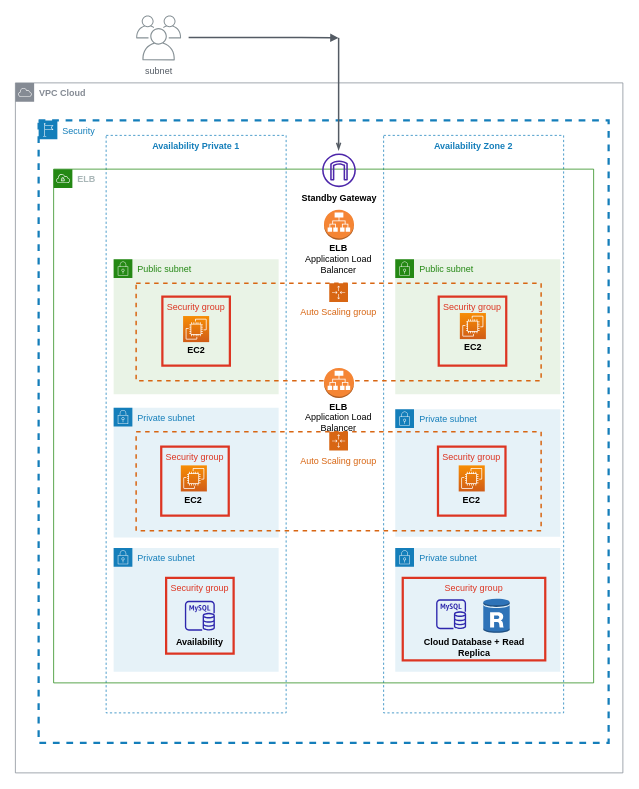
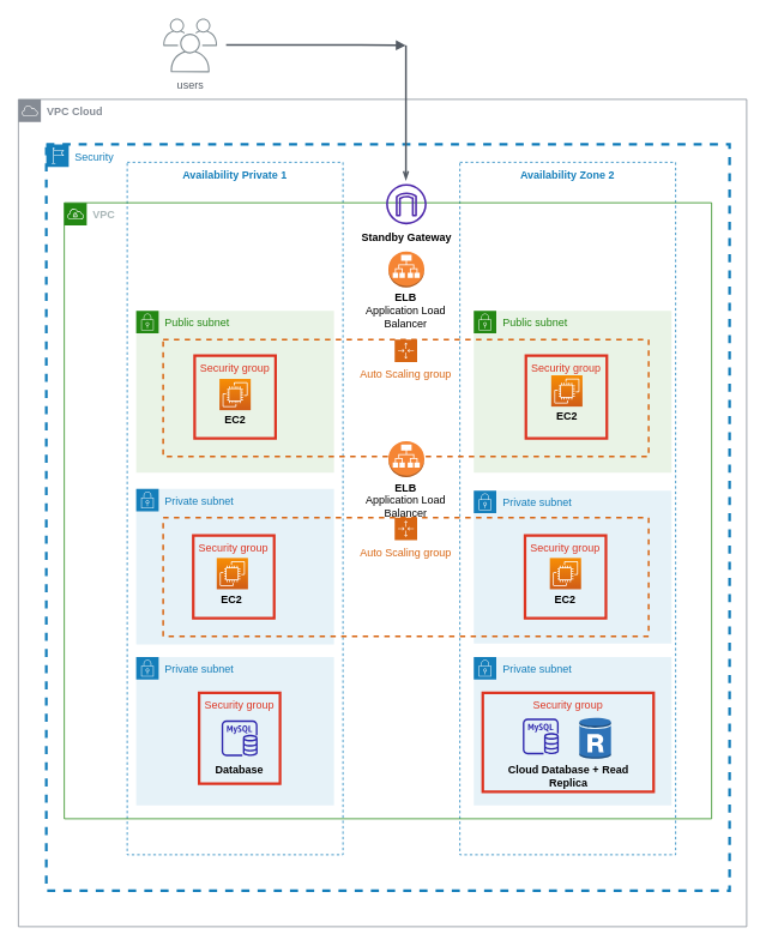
- <mxCell id="3" value="subnet" style="sketch=0;outlineConnect=0;gradientColor=none;fontColor=#545B64;strokeColor=none;fillColor=#879196;dashed=0;verticalLabelPosition=bottom;verticalAlign=top;align=center;html=1;fontSize=12;fontStyle=0;aspect=fixed;shape=mxgraph.aws4.illustration_users;pointerEvents=1;strokeWidth=3;" parent="1" vertex="1"><mxGeometry x="181" y="20" width="60" height="60" as="geometry" /></mxCell>
+ <mxCell id="3" value="users" style="sketch=0;outlineConnect=0;gradientColor=none;fontColor=#545B64;strokeColor=none;fillColor=#879196;dashed=0;verticalLabelPosition=bottom;verticalAlign=top;align=center;html=1;fontSize=12;fontStyle=0;aspect=fixed;shape=mxgraph.aws4.illustration_users;pointerEvents=1;strokeWidth=3;" parent="1" vertex="1"><mxGeometry x="181" y="20" width="60" height="60" as="geometry" /></mxCell>
- <mxCell id="8" value="&lt;b&gt;ELB&lt;/b&gt;" style="points=[[0,0],[0.25,0],[0.5,0],[0.75,0],[1,0],[1,0.25],[1,0.5],[1,0.75],[1,1],[0.75,1],[0.5,1],[0.25,1],[0,1],[0,0.75],[0,0.5],[0,0.25]];outlineConnect=0;gradientColor=none;html=1;whiteSpace=wrap;fontSize=12;fontStyle=0;container=1;pointerEvents=0;collapsible=0;recursiveResize=0;shape=mxgraph.aws4.group;grIcon=mxgraph.aws4.group_vpc;strokeColor=#248814;fillColor=none;verticalAlign=top;align=left;spacingLeft=30;fontColor=#AAB7B8;dashed=0;" parent="5" vertex="1"><mxGeometry x="20" y="65" width="720" height="685" as="geometry" /></mxCell>
+ <mxCell id="8" value="&lt;b&gt;VPC&lt;/b&gt;" style="points=[[0,0],[0.25,0],[0.5,0],[0.75,0],[1,0],[1,0.25],[1,0.5],[1,0.75],[1,1],[0.75,1],[0.5,1],[0.25,1],[0,1],[0,0.75],[0,0.5],[0,0.25]];outlineConnect=0;gradientColor=none;html=1;whiteSpace=wrap;fontSize=12;fontStyle=0;container=1;pointerEvents=0;collapsible=0;recursiveResize=0;shape=mxgraph.aws4.group;grIcon=mxgraph.aws4.group_vpc;strokeColor=#248814;fillColor=none;verticalAlign=top;align=left;spacingLeft=30;fontColor=#AAB7B8;dashed=0;" parent="5" vertex="1"><mxGeometry x="20" y="65" width="720" height="685" as="geometry" /></mxCell>
- <mxCell id="30" value="&lt;b&gt;Availability&lt;/b&gt;" style="text;html=1;strokeColor=none;fillColor=none;align=center;verticalAlign=middle;whiteSpace=wrap;rounded=0;" parent="29" vertex="1"><mxGeometry y="71" width="100" height="30" as="geometry" /></mxCell>
+ <mxCell id="30" value="&lt;b&gt;Database&lt;/b&gt;" style="text;html=1;strokeColor=none;fillColor=none;align=center;verticalAlign=middle;whiteSpace=wrap;rounded=0;" parent="29" vertex="1"><mxGeometry y="71" width="100" height="30" as="geometry" /></mxCell>
